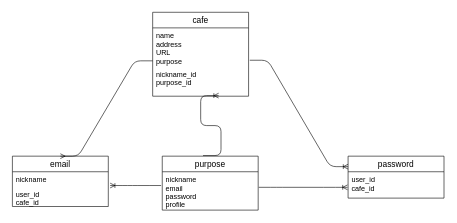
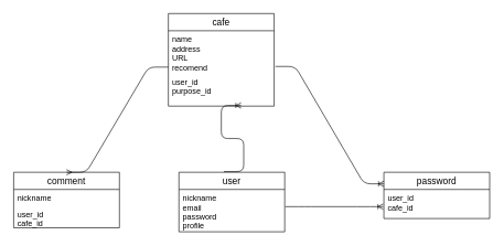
- <mxCell id="3" value="name&#10;address&#10;URL&#10;purpose&#10;" style="text;strokeColor=none;fillColor=none;spacingLeft=4;spacingRight=4;overflow=hidden;rotatable=0;points=[[0,0.5],[1,0.5]];portConstraint=eastwest;fontSize=12;" parent="2" vertex="1"><mxGeometry y="26" width="160" height="64" as="geometry" /></mxCell>
+ <mxCell id="3" value="name&#10;address&#10;URL&#10;recomend&#10;" style="text;strokeColor=none;fillColor=none;spacingLeft=4;spacingRight=4;overflow=hidden;rotatable=0;points=[[0,0.5],[1,0.5]];portConstraint=eastwest;fontSize=12;" parent="2" vertex="1"><mxGeometry y="26" width="160" height="64" as="geometry" /></mxCell>
- <mxCell id="4" value="nickname_id&#10;purpose_id" style="text;strokeColor=none;fillColor=none;spacingLeft=4;spacingRight=4;overflow=hidden;rotatable=0;points=[[0,0.5],[1,0.5]];portConstraint=eastwest;fontSize=12;" parent="2" vertex="1"><mxGeometry y="90" width="160" height="50" as="geometry" /></mxCell>
+ <mxCell id="4" value="user_id&#10;purpose_id" style="text;strokeColor=none;fillColor=none;spacingLeft=4;spacingRight=4;overflow=hidden;rotatable=0;points=[[0,0.5],[1,0.5]];portConstraint=eastwest;fontSize=12;" parent="2" vertex="1"><mxGeometry y="90" width="160" height="50" as="geometry" /></mxCell>
- <mxCell id="7" value="email" style="swimlane;fontStyle=0;childLayout=stackLayout;horizontal=1;startSize=26;horizontalStack=0;resizeParent=1;resizeParentMax=0;resizeLast=0;collapsible=1;marginBottom=0;align=center;fontSize=14;" parent="1" vertex="1"><mxGeometry x="20" y="260" width="160" height="84" as="geometry" /></mxCell>
+ <mxCell id="7" value="comment" style="swimlane;fontStyle=0;childLayout=stackLayout;horizontal=1;startSize=26;horizontalStack=0;resizeParent=1;resizeParentMax=0;resizeLast=0;collapsible=1;marginBottom=0;align=center;fontSize=14;" parent="1" vertex="1"><mxGeometry x="20" y="260" width="160" height="84" as="geometry" /></mxCell>
- <mxCell id="5" value="purpose" style="swimlane;fontStyle=0;childLayout=stackLayout;horizontal=1;startSize=26;horizontalStack=0;resizeParent=1;resizeParentMax=0;resizeLast=0;collapsible=1;marginBottom=0;align=center;fontSize=14;" parent="1" vertex="1"><mxGeometry x="270" y="260" width="160" height="90" as="geometry" /></mxCell>
+ <mxCell id="5" value="user" style="swimlane;fontStyle=0;childLayout=stackLayout;horizontal=1;startSize=26;horizontalStack=0;resizeParent=1;resizeParentMax=0;resizeLast=0;collapsible=1;marginBottom=0;align=center;fontSize=14;" parent="1" vertex="1"><mxGeometry x="270" y="260" width="160" height="90" as="geometry" /></mxCell>
- <mxCell id="11" value="" style="edgeStyle=entityRelationEdgeStyle;fontSize=12;html=1;endArrow=ERoneToMany;exitX=-0.012;exitY=0.359;exitDx=0;exitDy=0;exitPerimeter=0;entryX=1.019;entryY=0.958;entryDx=0;entryDy=0;entryPerimeter=0;" parent="1" source="6" target="8" edge="1"><mxGeometry width="100" height="100" relative="1" as="geometry"><mxPoint x="214" y="380" as="sourcePoint" /><mxPoint x="180" y="310" as="targetPoint" /></mxGeometry></mxCell>
